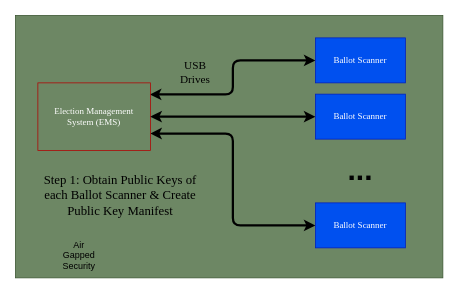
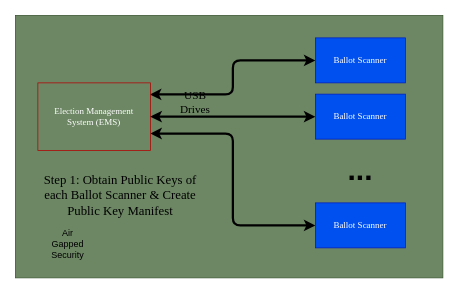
- <mxCell id="12" value="&lt;font face=&quot;Verdana&quot; style=&quot;font-size: 15px;&quot;&gt;USB Drives&lt;/font&gt;" style="text;html=1;align=center;verticalAlign=middle;whiteSpace=wrap;rounded=0;" vertex="1" parent="1"><mxGeometry x="230" y="80" width="60" height="30" as="geometry" /></mxCell>
+ <mxCell id="12" value="&lt;font face=&quot;Verdana&quot; style=&quot;font-size: 15px;&quot;&gt;USB Drives&lt;/font&gt;" style="text;html=1;align=center;verticalAlign=middle;whiteSpace=wrap;rounded=0;" vertex="1" parent="1"><mxGeometry x="230" y="120" width="60" height="30" as="geometry" /></mxCell>
- <mxCell id="11" value="Air Gapped Security" style="text;html=1;align=center;verticalAlign=middle;whiteSpace=wrap;rounded=0;" vertex="1" parent="1"><mxGeometry x="75" y="325" width="60" height="30" as="geometry" /></mxCell>
+ <mxCell id="11" value="Air Gapped Security" style="text;html=1;align=center;verticalAlign=middle;whiteSpace=wrap;rounded=0;" vertex="1" parent="1"><mxGeometry x="60" y="310" width="60" height="30" as="geometry" /></mxCell>
